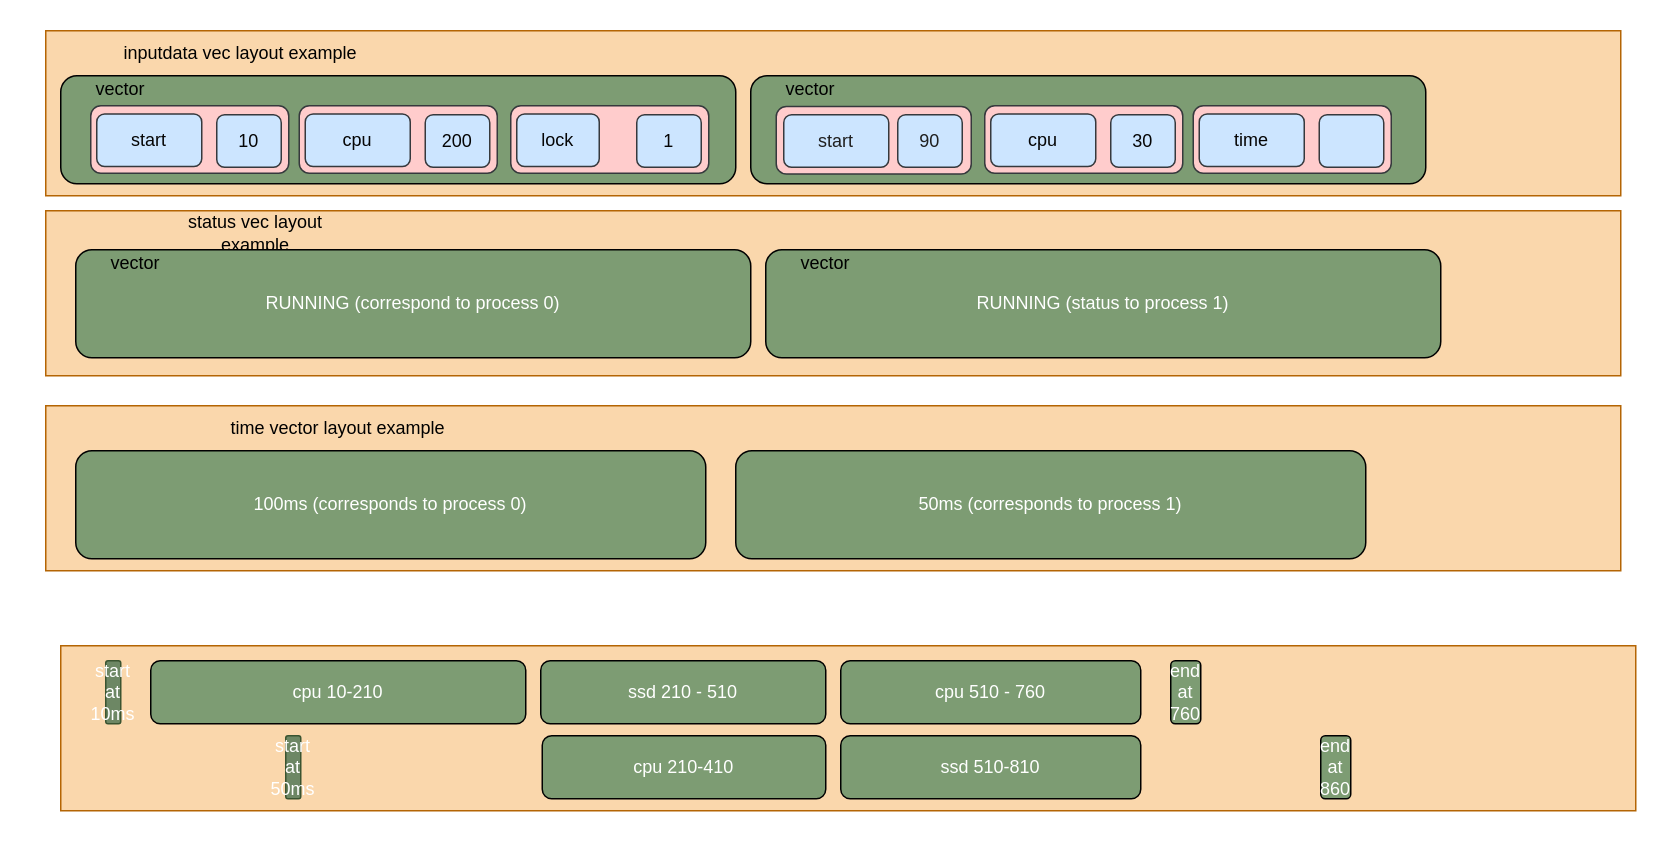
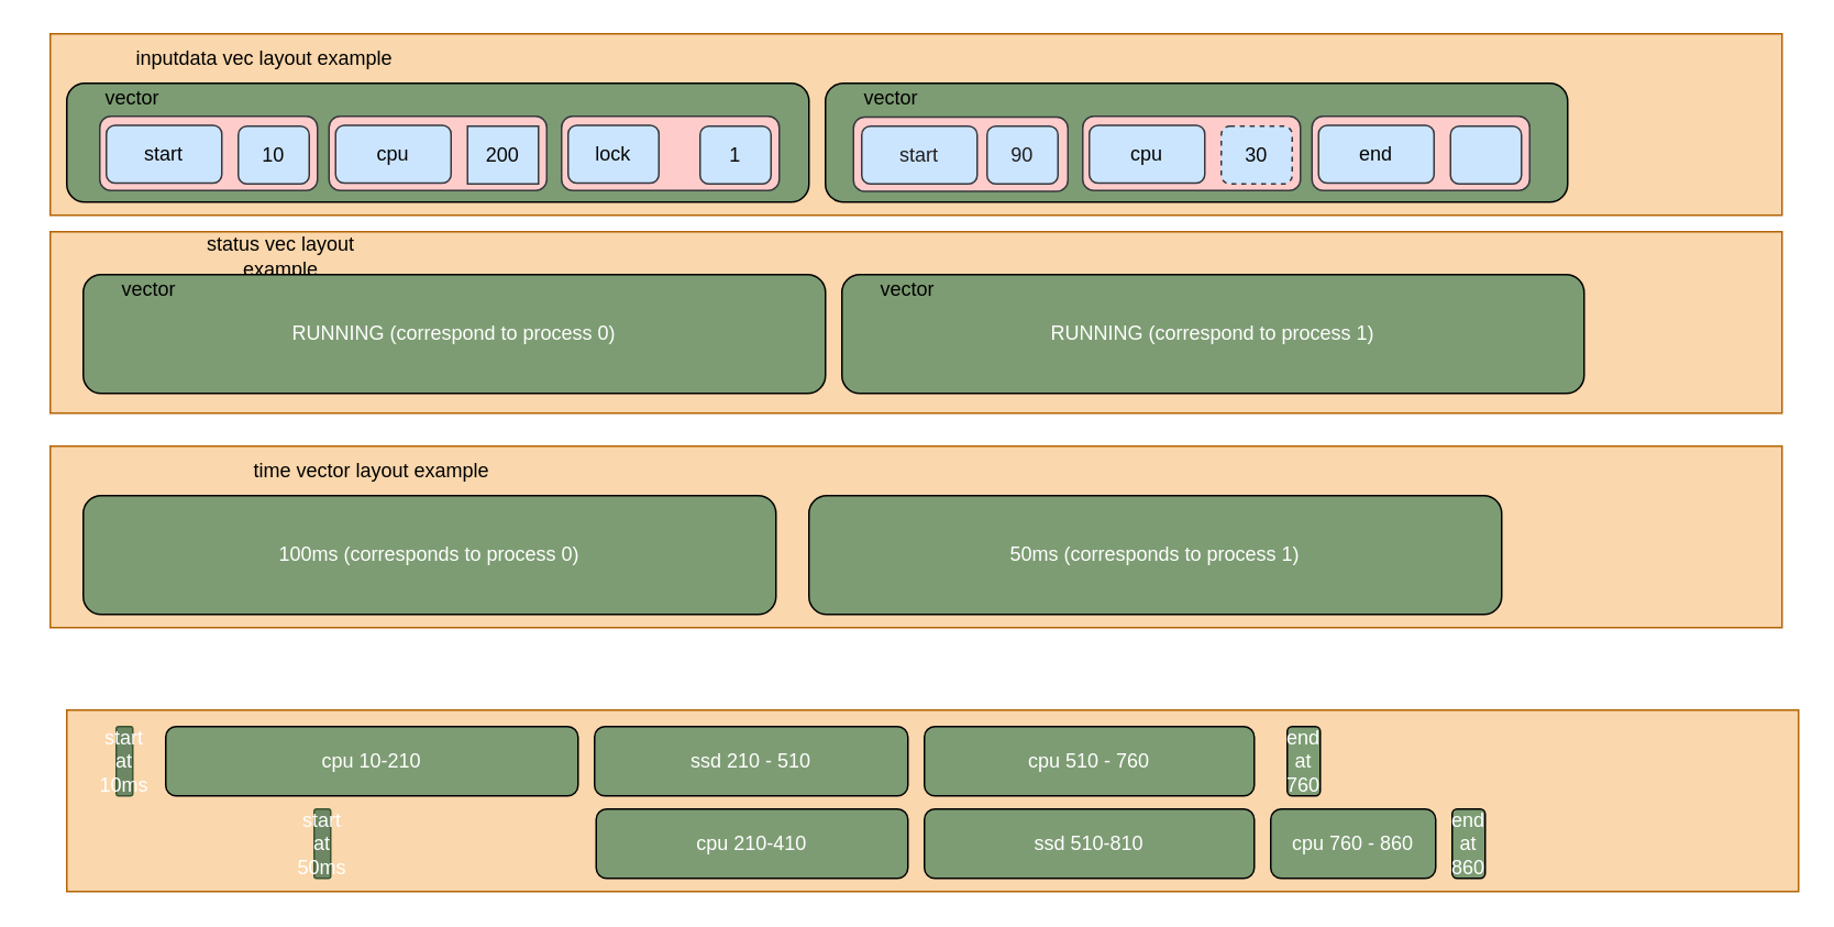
- <mxCell id="21" value="time" style="whiteSpace=wrap;html=1;fillColor=#cce5ff;strokeColor=#36393d;rounded=1;fontColor=#050505;" parent="1" vertex="1"><mxGeometry x="799" y="75.5" width="70" height="35" as="geometry" /></mxCell>
+ <mxCell id="21" value="end" style="whiteSpace=wrap;html=1;fillColor=#cce5ff;strokeColor=#36393d;rounded=1;fontColor=#050505;" parent="1" vertex="1"><mxGeometry x="799" y="75.5" width="70" height="35" as="geometry" /></mxCell>
- <mxCell id="11" value="200" style="whiteSpace=wrap;html=1;fillColor=#cce5ff;strokeColor=#36393d;rounded=1;fontColor=#050505;" parent="1" vertex="1"><mxGeometry x="283" y="76" width="43" height="35" as="geometry" /></mxCell>
+ <mxCell id="11" value="200" style="whiteSpace=wrap;html=1;fillColor=#cce5ff;strokeColor=#36393d;fontColor=#050505;rounded=0;" parent="1" vertex="1"><mxGeometry x="283" y="76" width="43" height="35" as="geometry" /></mxCell>
- <mxCell id="18" value="30" style="whiteSpace=wrap;html=1;fillColor=#cce5ff;strokeColor=#36393d;rounded=1;fontColor=#050505;" parent="1" vertex="1"><mxGeometry x="740" y="76" width="43" height="35" as="geometry" /></mxCell>
+ <mxCell id="18" value="30" style="whiteSpace=wrap;html=1;fillColor=#cce5ff;strokeColor=#36393d;rounded=1;fontColor=#050505;dashed=1;" parent="1" vertex="1"><mxGeometry x="740" y="76" width="43" height="35" as="geometry" /></mxCell>
- <mxCell id="30" value="RUNNING (status to process 1)" style="whiteSpace=wrap;html=1;fillColor=#7D9C73;strokeColor=default;rounded=1;fontColor=#ffffff;" parent="1" vertex="1"><mxGeometry x="510" y="166" width="450" height="72" as="geometry" /></mxCell>
+ <mxCell id="30" value="RUNNING (correspond to process 1)" style="whiteSpace=wrap;html=1;fillColor=#7D9C73;strokeColor=default;rounded=1;fontColor=#ffffff;" parent="1" vertex="1"><mxGeometry x="510" y="166" width="450" height="72" as="geometry" /></mxCell>
+ <mxCell id="41" value="cpu 760 - 860" style="whiteSpace=wrap;html=1;fillColor=#7D9C73;strokeColor=default;rounded=1;fontColor=#ffffff;" parent="1" vertex="1"><mxGeometry x="770" y="490" width="100" height="42" as="geometry" /></mxCell>
